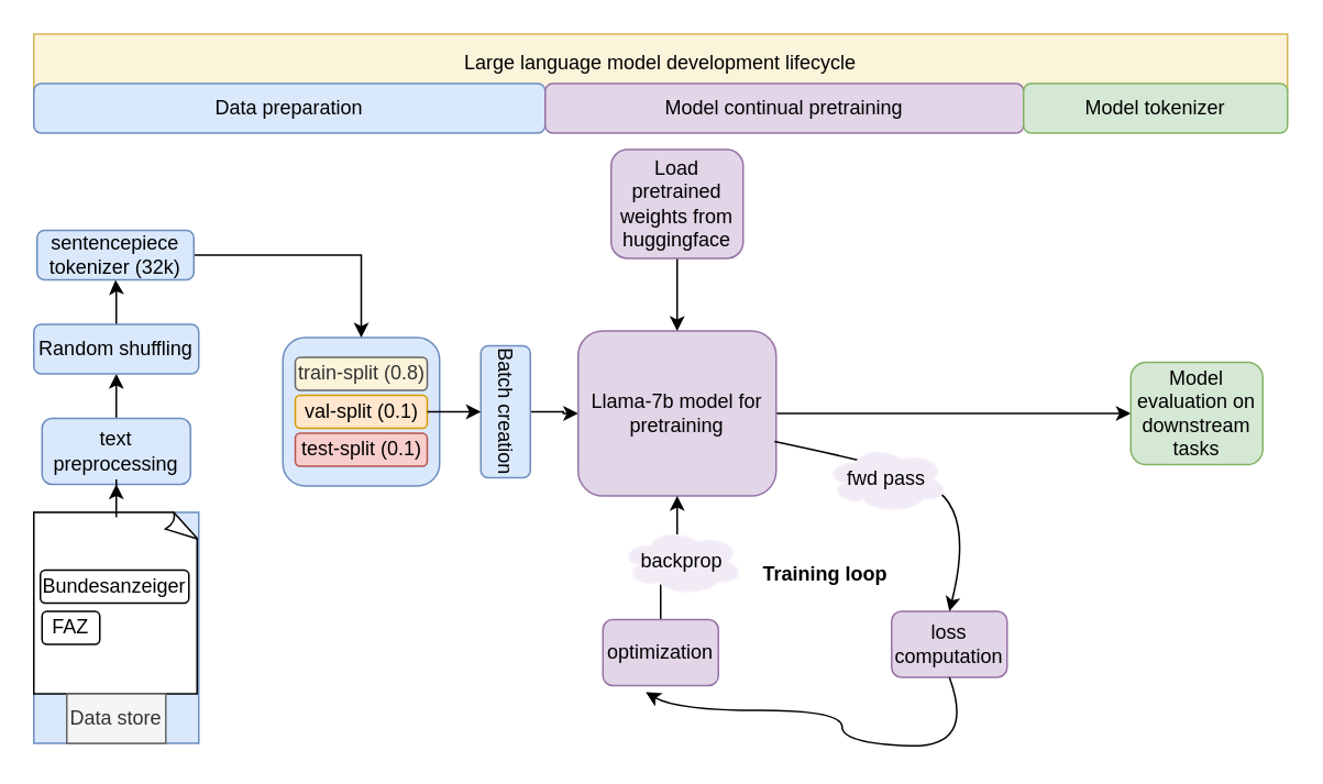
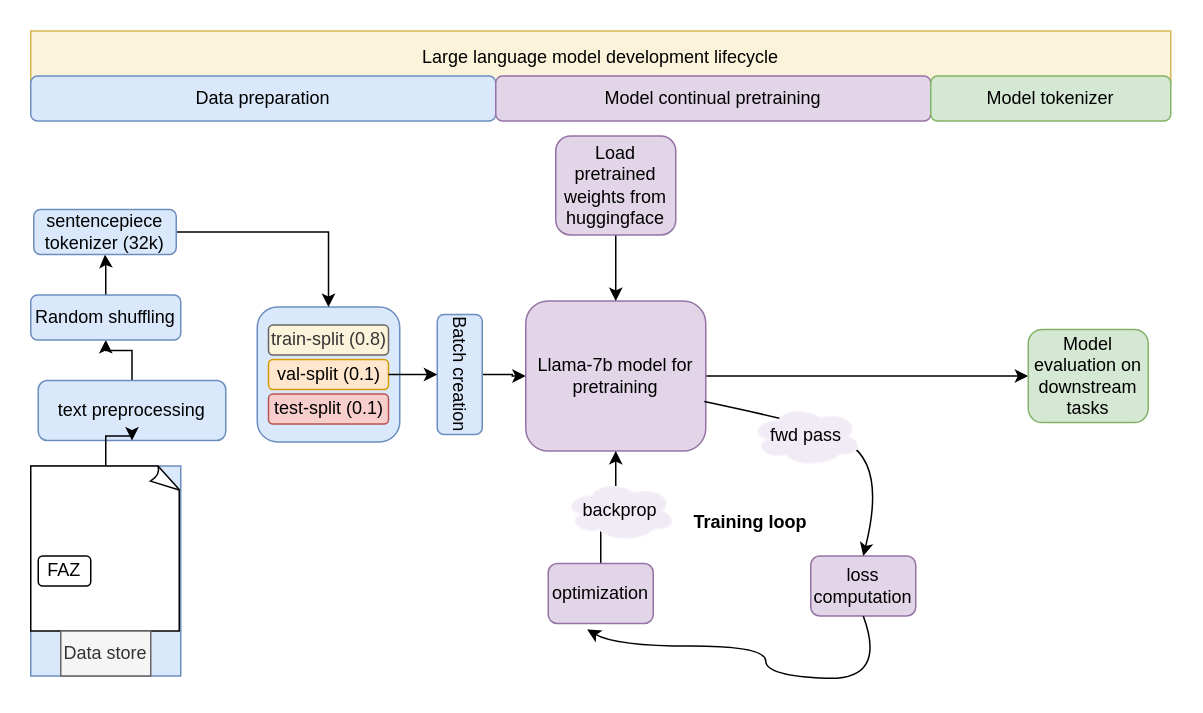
- <mxCell id="5" value="text preprocessing" style="rounded=1;whiteSpace=wrap;html=1;fillColor=#dae8fc;strokeColor=#6c8ebf;" parent="1" vertex="1"><mxGeometry x="25" y="253" width="90" height="40" as="geometry" /></mxCell>
+ <mxCell id="5" value="text preprocessing" style="rounded=1;whiteSpace=wrap;html=1;fillColor=#dae8fc;strokeColor=#6c8ebf;" parent="1" vertex="1"><mxGeometry x="25" y="253" width="125" height="40" as="geometry" /></mxCell>
- <mxCell id="8" value="Bundesanzeiger" style="rounded=1;whiteSpace=wrap;html=1;" parent="6" vertex="1"><mxGeometry x="4" y="35" width="90" height="20" as="geometry" /></mxCell>
